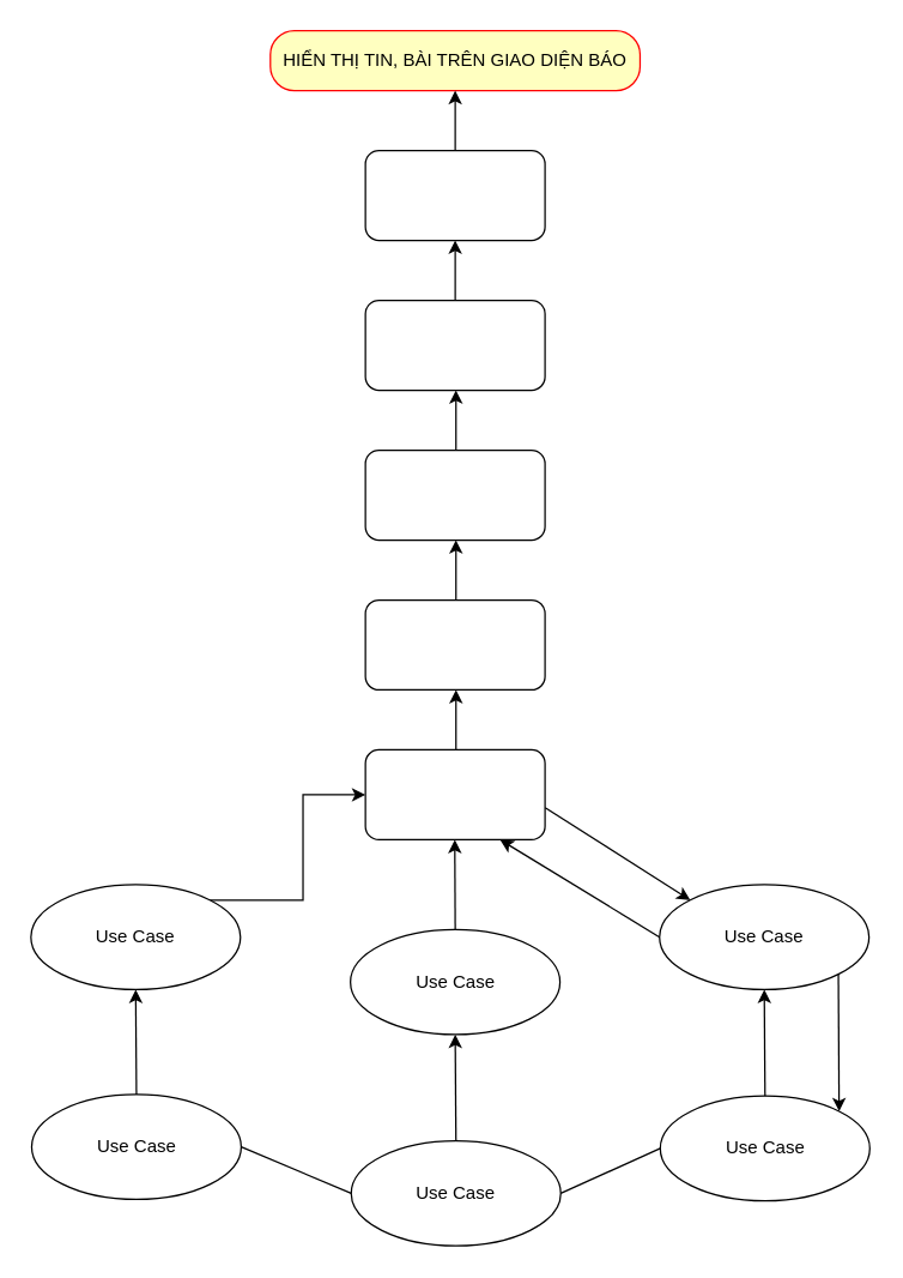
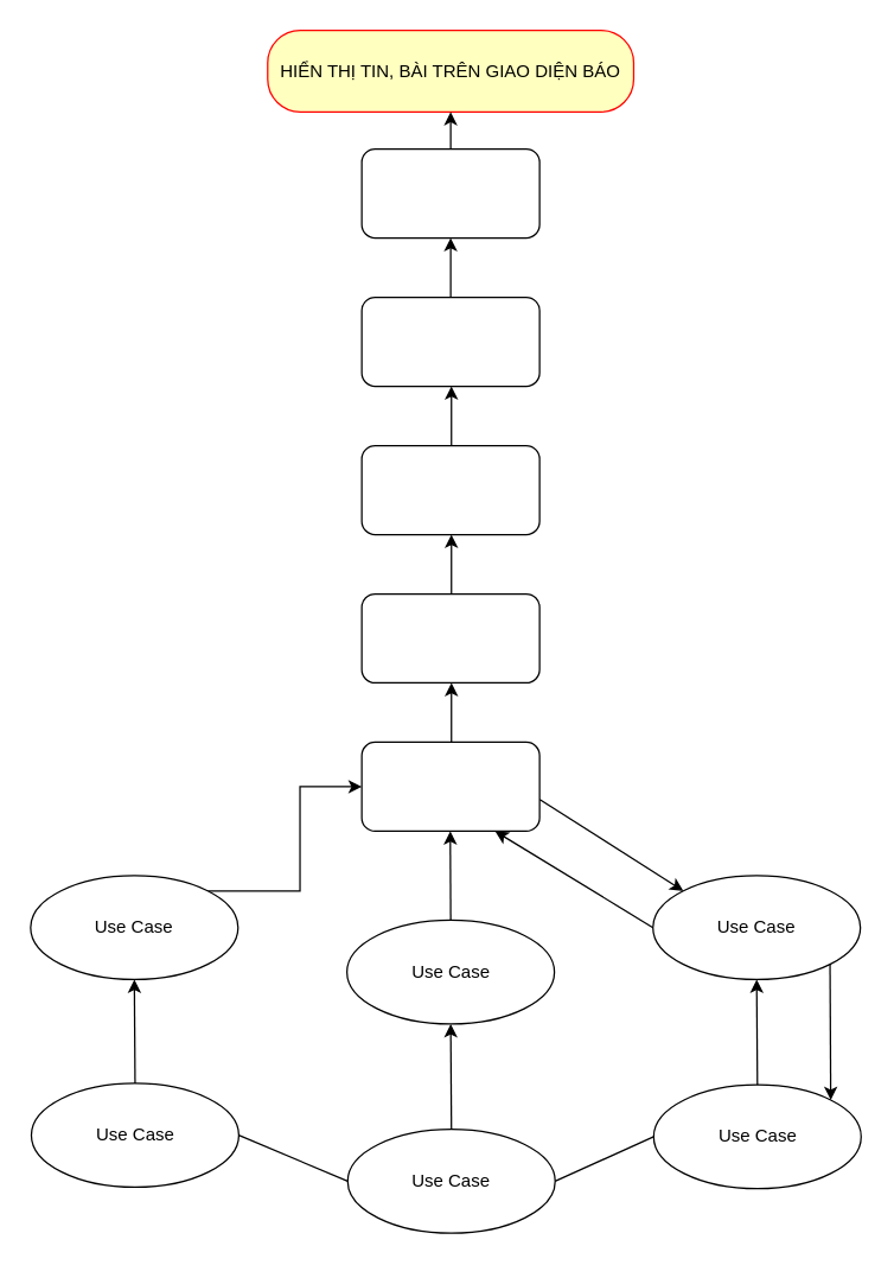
- <mxCell id="2" value="HIỂN THỊ TIN, BÀI TRÊN GIAO DIỆN BÁO" style="rounded=1;whiteSpace=wrap;html=1;arcSize=40;fontColor=#000000;fillColor=#ffffc0;strokeColor=#ff0000;" vertex="1" parent="1"><mxGeometry x="180" y="20" width="247" height="40" as="geometry" /></mxCell>
+ <mxCell id="2" value="HIỂN THỊ TIN, BÀI TRÊN GIAO DIỆN BÁO" style="rounded=1;whiteSpace=wrap;html=1;arcSize=40;fontColor=#000000;fillColor=#ffffc0;strokeColor=#ff0000;" vertex="1" parent="1"><mxGeometry x="180" y="20" width="247" height="55" as="geometry" /></mxCell>
